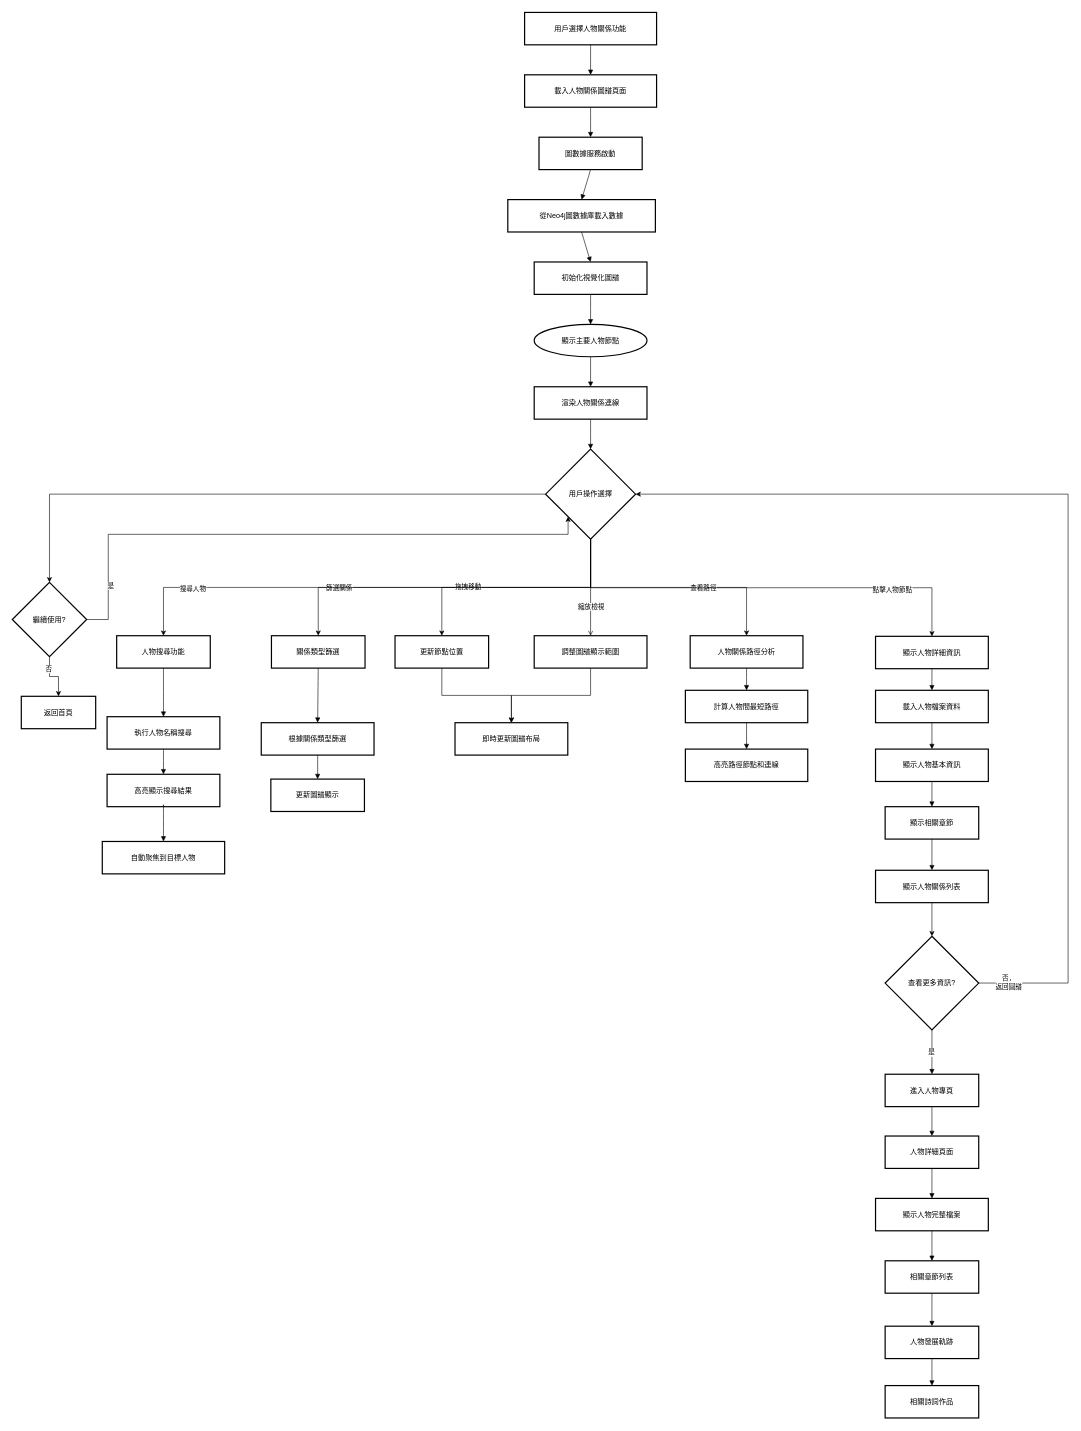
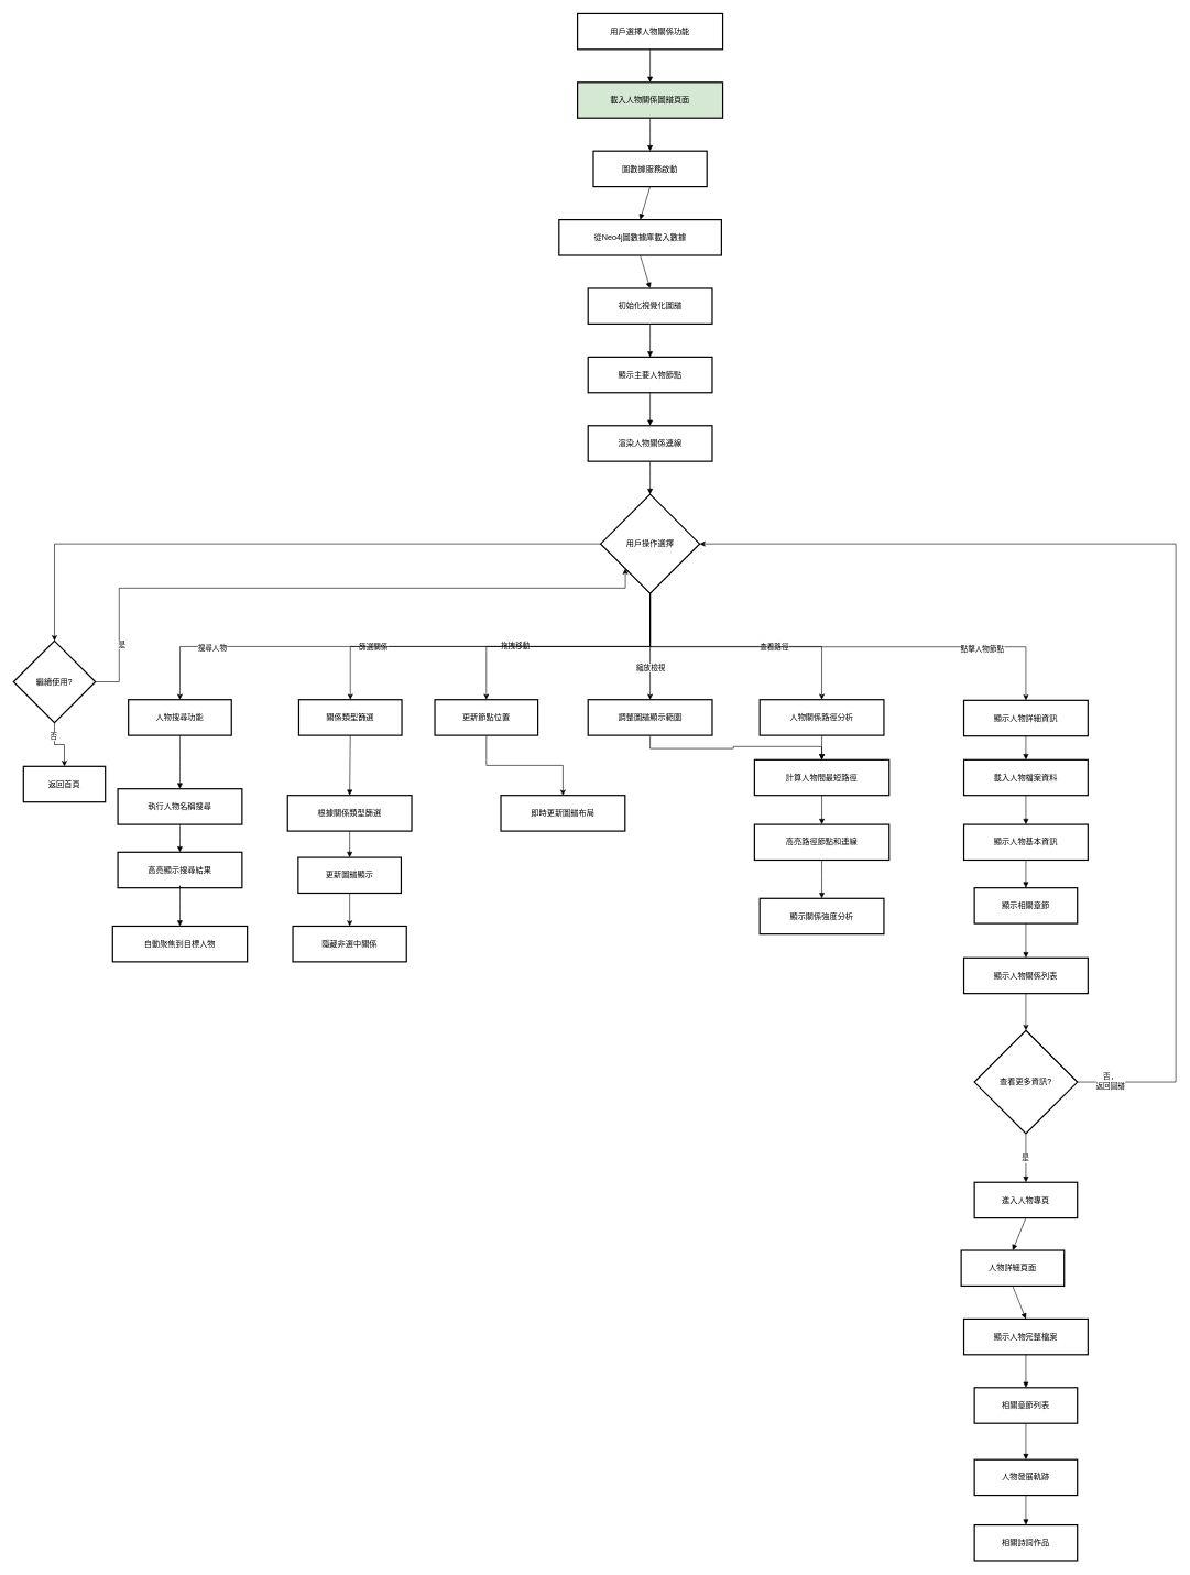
- <mxCell id="3" value="載入人物關係圖譜頁面" style="whiteSpace=wrap;strokeWidth=2;" parent="1" vertex="1"><mxGeometry x="874" y="124" width="220" height="54" as="geometry" /></mxCell>
+ <mxCell id="3" value="載入人物關係圖譜頁面" style="whiteSpace=wrap;strokeWidth=2;fillColor=#d5e8d4;" parent="1" vertex="1"><mxGeometry x="874" y="124" width="220" height="54" as="geometry" /></mxCell>
- <mxCell id="7" value="顯示主要人物節點" style="ellipse;whiteSpace=wrap;strokeWidth=2;" parent="1" vertex="1"><mxGeometry x="890" y="540" width="188" height="54" as="geometry" /></mxCell>
+ <mxCell id="7" value="顯示主要人物節點" style="whiteSpace=wrap;strokeWidth=2;" parent="1" vertex="1"><mxGeometry x="890" y="540" width="188" height="54" as="geometry" /></mxCell>
- <mxCell id="11" style="edgeStyle=orthogonalEdgeStyle;rounded=0;orthogonalLoop=1;jettySize=auto;html=1;exitX=0.5;exitY=1;exitDx=0;exitDy=0;entryX=0.5;entryY=0;entryDx=0;entryDy=0;endArrow=open;" edge="1" parent="1" source="22" target="27"><mxGeometry relative="1" as="geometry" /></mxCell>
+ <mxCell id="11" style="edgeStyle=orthogonalEdgeStyle;rounded=0;orthogonalLoop=1;jettySize=auto;html=1;exitX=0.5;exitY=1;exitDx=0;exitDy=0;entryX=0.5;entryY=0;entryDx=0;entryDy=0;" edge="1" parent="1" source="22" target="27"><mxGeometry relative="1" as="geometry" /></mxCell>
- <mxCell id="26" style="edgeStyle=orthogonalEdgeStyle;rounded=0;orthogonalLoop=1;jettySize=auto;html=1;exitX=0.5;exitY=1;exitDx=0;exitDy=0;" edge="1" parent="1" source="27" target="50"><mxGeometry relative="1" as="geometry" /></mxCell>
+ <mxCell id="26" style="edgeStyle=orthogonalEdgeStyle;rounded=0;orthogonalLoop=1;jettySize=auto;html=1;exitX=0.5;exitY=1;exitDx=0;exitDy=0;" edge="1" parent="1" source="27" target="47"><mxGeometry relative="1" as="geometry" /></mxCell>
+ <mxCell id="81" value="" style="curved=1;startArrow=none;endArrow=block;exitX=0.5;exitY=1.01;entryX=0.5;entryY=0;rounded=0;entryDx=0;entryDy=0;" parent="1" source="48" target="49" edge="1"><mxGeometry relative="1" as="geometry"><Array as="points"><mxPoint x="1244" y="1327" /></Array></mxGeometry></mxCell>
+ <mxCell id="44" style="edgeStyle=orthogonalEdgeStyle;rounded=0;orthogonalLoop=1;jettySize=auto;html=1;exitX=0.5;exitY=1;exitDx=0;exitDy=0;entryX=0.5;entryY=0;entryDx=0;entryDy=0;" edge="1" parent="1" source="45" target="46"><mxGeometry relative="1" as="geometry" /></mxCell>
+ <mxCell id="49" value="顯示關係強度分析" style="whiteSpace=wrap;strokeWidth=2;" parent="1" vertex="1"><mxGeometry x="1150" y="1360" width="188" height="54" as="geometry" /></mxCell>
+ <mxCell id="46" value="隱藏非選中關係" style="whiteSpace=wrap;strokeWidth=2;" parent="1" vertex="1"><mxGeometry x="443" y="1402" width="172" height="54" as="geometry" /></mxCell>
- <mxCell id="51" value="人物詳細頁面" style="whiteSpace=wrap;strokeWidth=2;" parent="1" vertex="1"><mxGeometry x="1475" y="1893" width="156" height="54" as="geometry" /></mxCell>
+ <mxCell id="51" value="人物詳細頁面" style="whiteSpace=wrap;strokeWidth=2;" parent="1" vertex="1"><mxGeometry x="1455" y="1893" width="156" height="54" as="geometry" /></mxCell>
